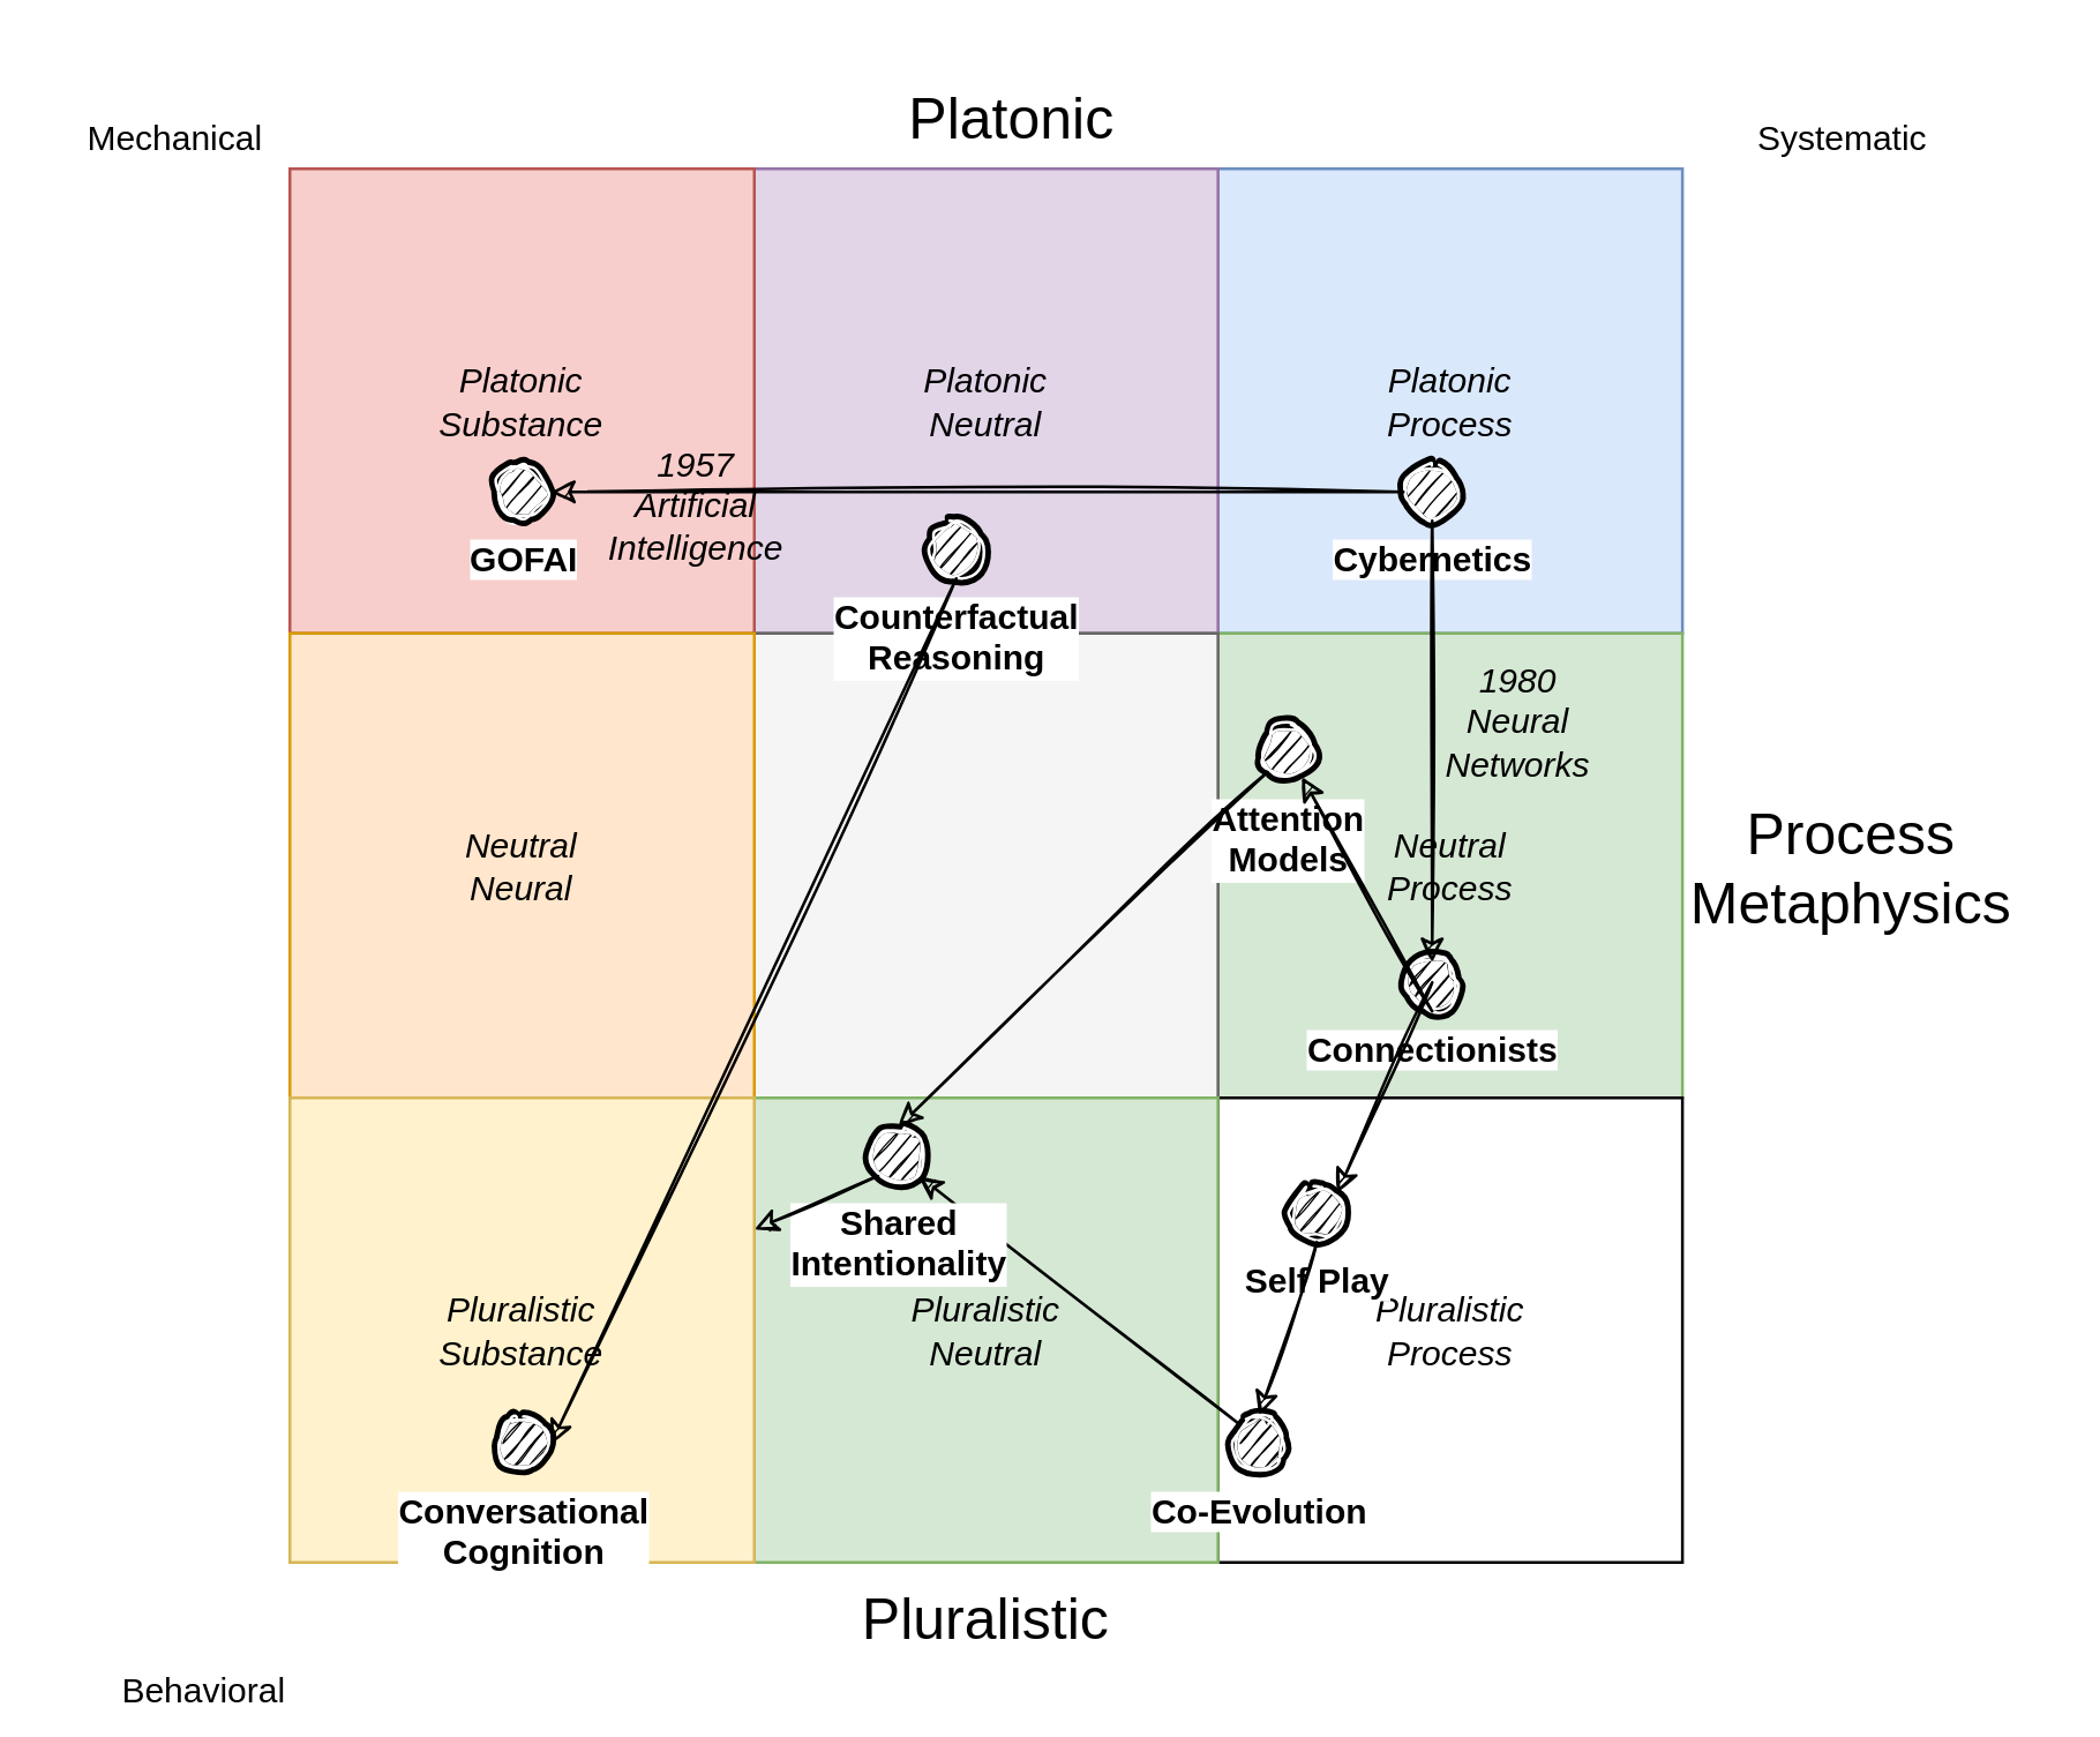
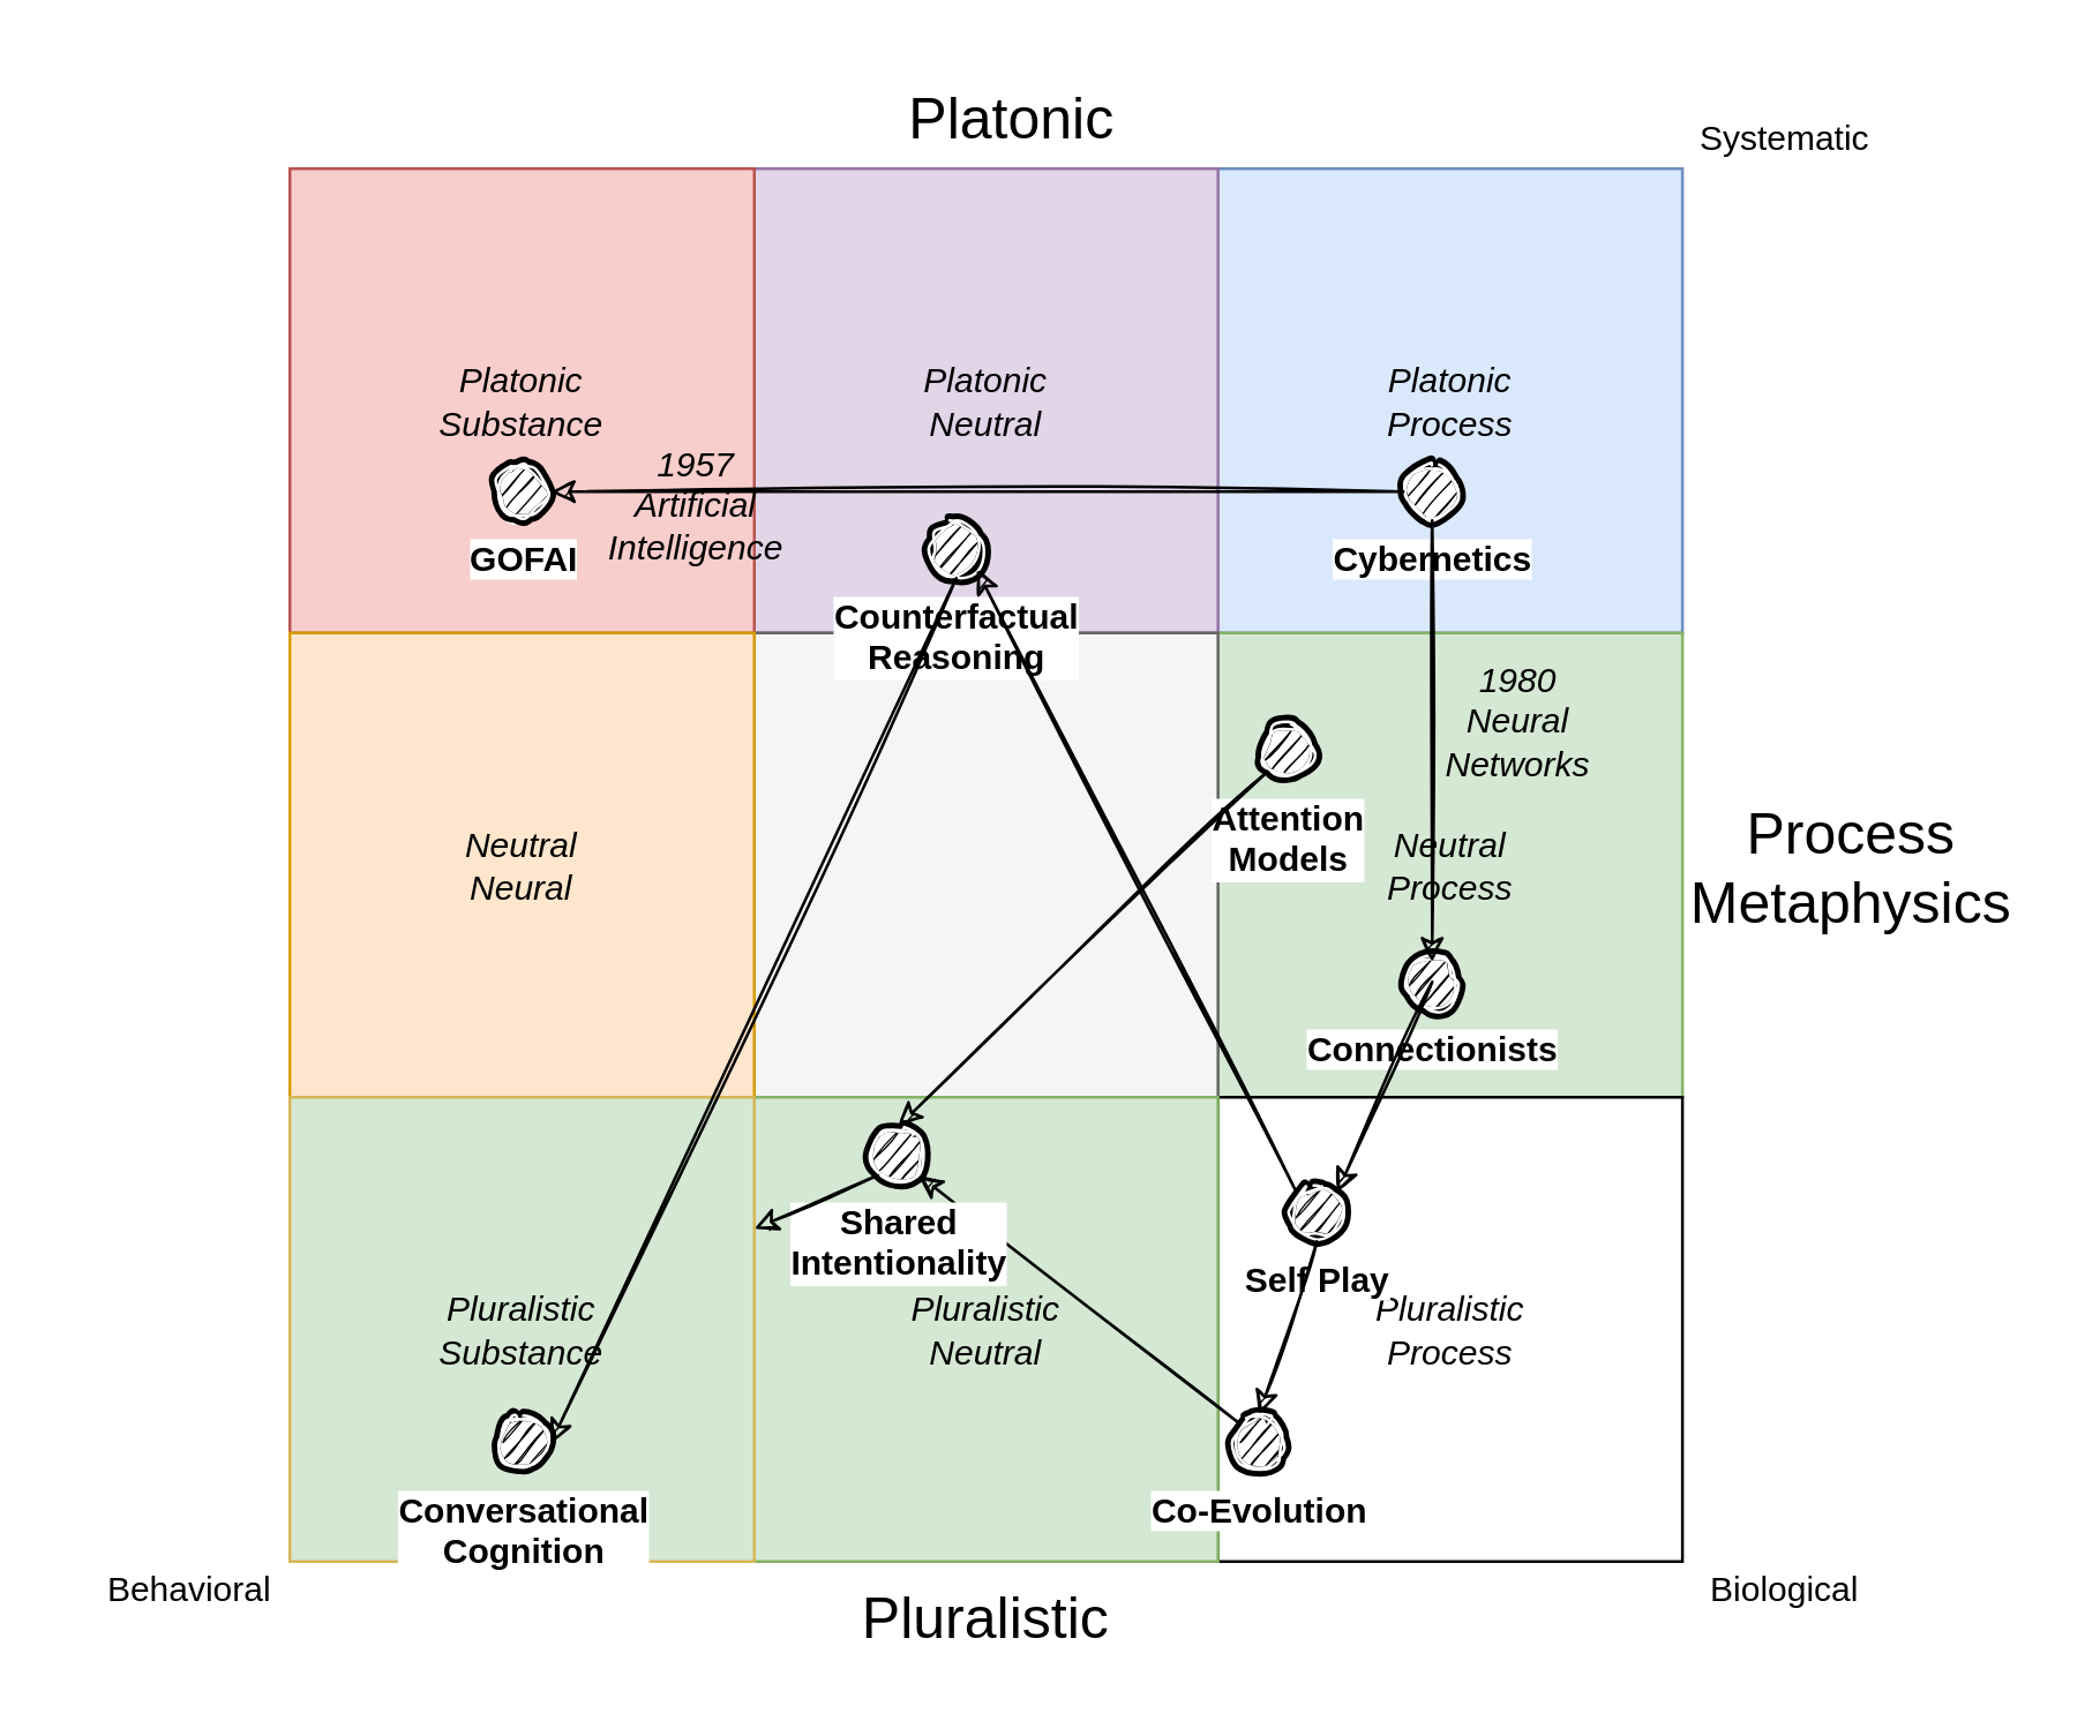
- <mxCell id="14" value="Mechanical" style="text;html=1;align=center;verticalAlign=middle;resizable=0;points=[];autosize=1;" parent="1" vertex="1"><mxGeometry x="20" y="38" width="80" height="20" as="geometry" /></mxCell>
- <mxCell id="15" value="Systematic" style="text;html=1;align=center;verticalAlign=middle;resizable=0;points=[];autosize=1;" parent="1" vertex="1"><mxGeometry x="602.75" y="38" width="70" height="20" as="geometry" /></mxCell>
+ <mxCell id="15" value="Systematic" style="text;html=1;align=center;verticalAlign=middle;resizable=0;points=[];autosize=1;" parent="1" vertex="1"><mxGeometry x="582.75" y="38" width="70" height="20" as="geometry" /></mxCell>
+ <mxCell id="38" value="" style="endArrow=classic;html=1;entryX=0.855;entryY=0.855;entryDx=0;entryDy=0;entryPerimeter=0;exitX=0.145;exitY=0.145;exitDx=0;exitDy=0;exitPerimeter=0;sketch=1;" parent="1" source="27" target="37" edge="1"><mxGeometry width="50" height="50" relative="1" as="geometry"><mxPoint x="16" y="470" as="sourcePoint" /><mxPoint x="6" y="510" as="targetPoint" /></mxGeometry></mxCell>
- <mxCell id="32" value="" style="endArrow=classic;html=1;exitX=0.5;exitY=1;exitDx=0;exitDy=0;sketch=1;" parent="1" source="21" target="29" edge="1"><mxGeometry width="50" height="50" relative="1" as="geometry"><mxPoint x="36" y="540" as="sourcePoint" /><mxPoint x="86" y="490" as="targetPoint" /></mxGeometry></mxCell>
- <mxCell id="10" value="Pluralistic&lt;br&gt;Substance" style="whiteSpace=wrap;html=1;aspect=fixed;fillColor=#fff2cc;strokeColor=#d6b656;fontStyle=2" parent="1" vertex="1"><mxGeometry x="100" y="380" width="161" height="161" as="geometry" /></mxCell>
+ <mxCell id="10" value="Pluralistic&lt;br&gt;Substance" style="whiteSpace=wrap;html=1;aspect=fixed;fillColor=#d5e8d4;strokeColor=#d6b656;fontStyle=2;" parent="1" vertex="1"><mxGeometry x="100" y="380" width="161" height="161" as="geometry" /></mxCell>
+ <mxCell id="16" value="Biological" style="text;html=1;align=center;verticalAlign=middle;resizable=0;points=[];autosize=1;" parent="1" vertex="1"><mxGeometry x="582.75" y="541" width="70" height="20" as="geometry" /></mxCell>
- <mxCell id="17" value="Behavioral" style="text;html=1;align=center;verticalAlign=middle;resizable=0;points=[];autosize=1;" parent="1" vertex="1"><mxGeometry x="35" y="576" width="70" height="20" as="geometry" /></mxCell>
+ <mxCell id="17" value="Behavioral" style="text;html=1;align=center;verticalAlign=middle;resizable=0;points=[];autosize=1;" parent="1" vertex="1"><mxGeometry x="30" y="541" width="70" height="20" as="geometry" /></mxCell>
